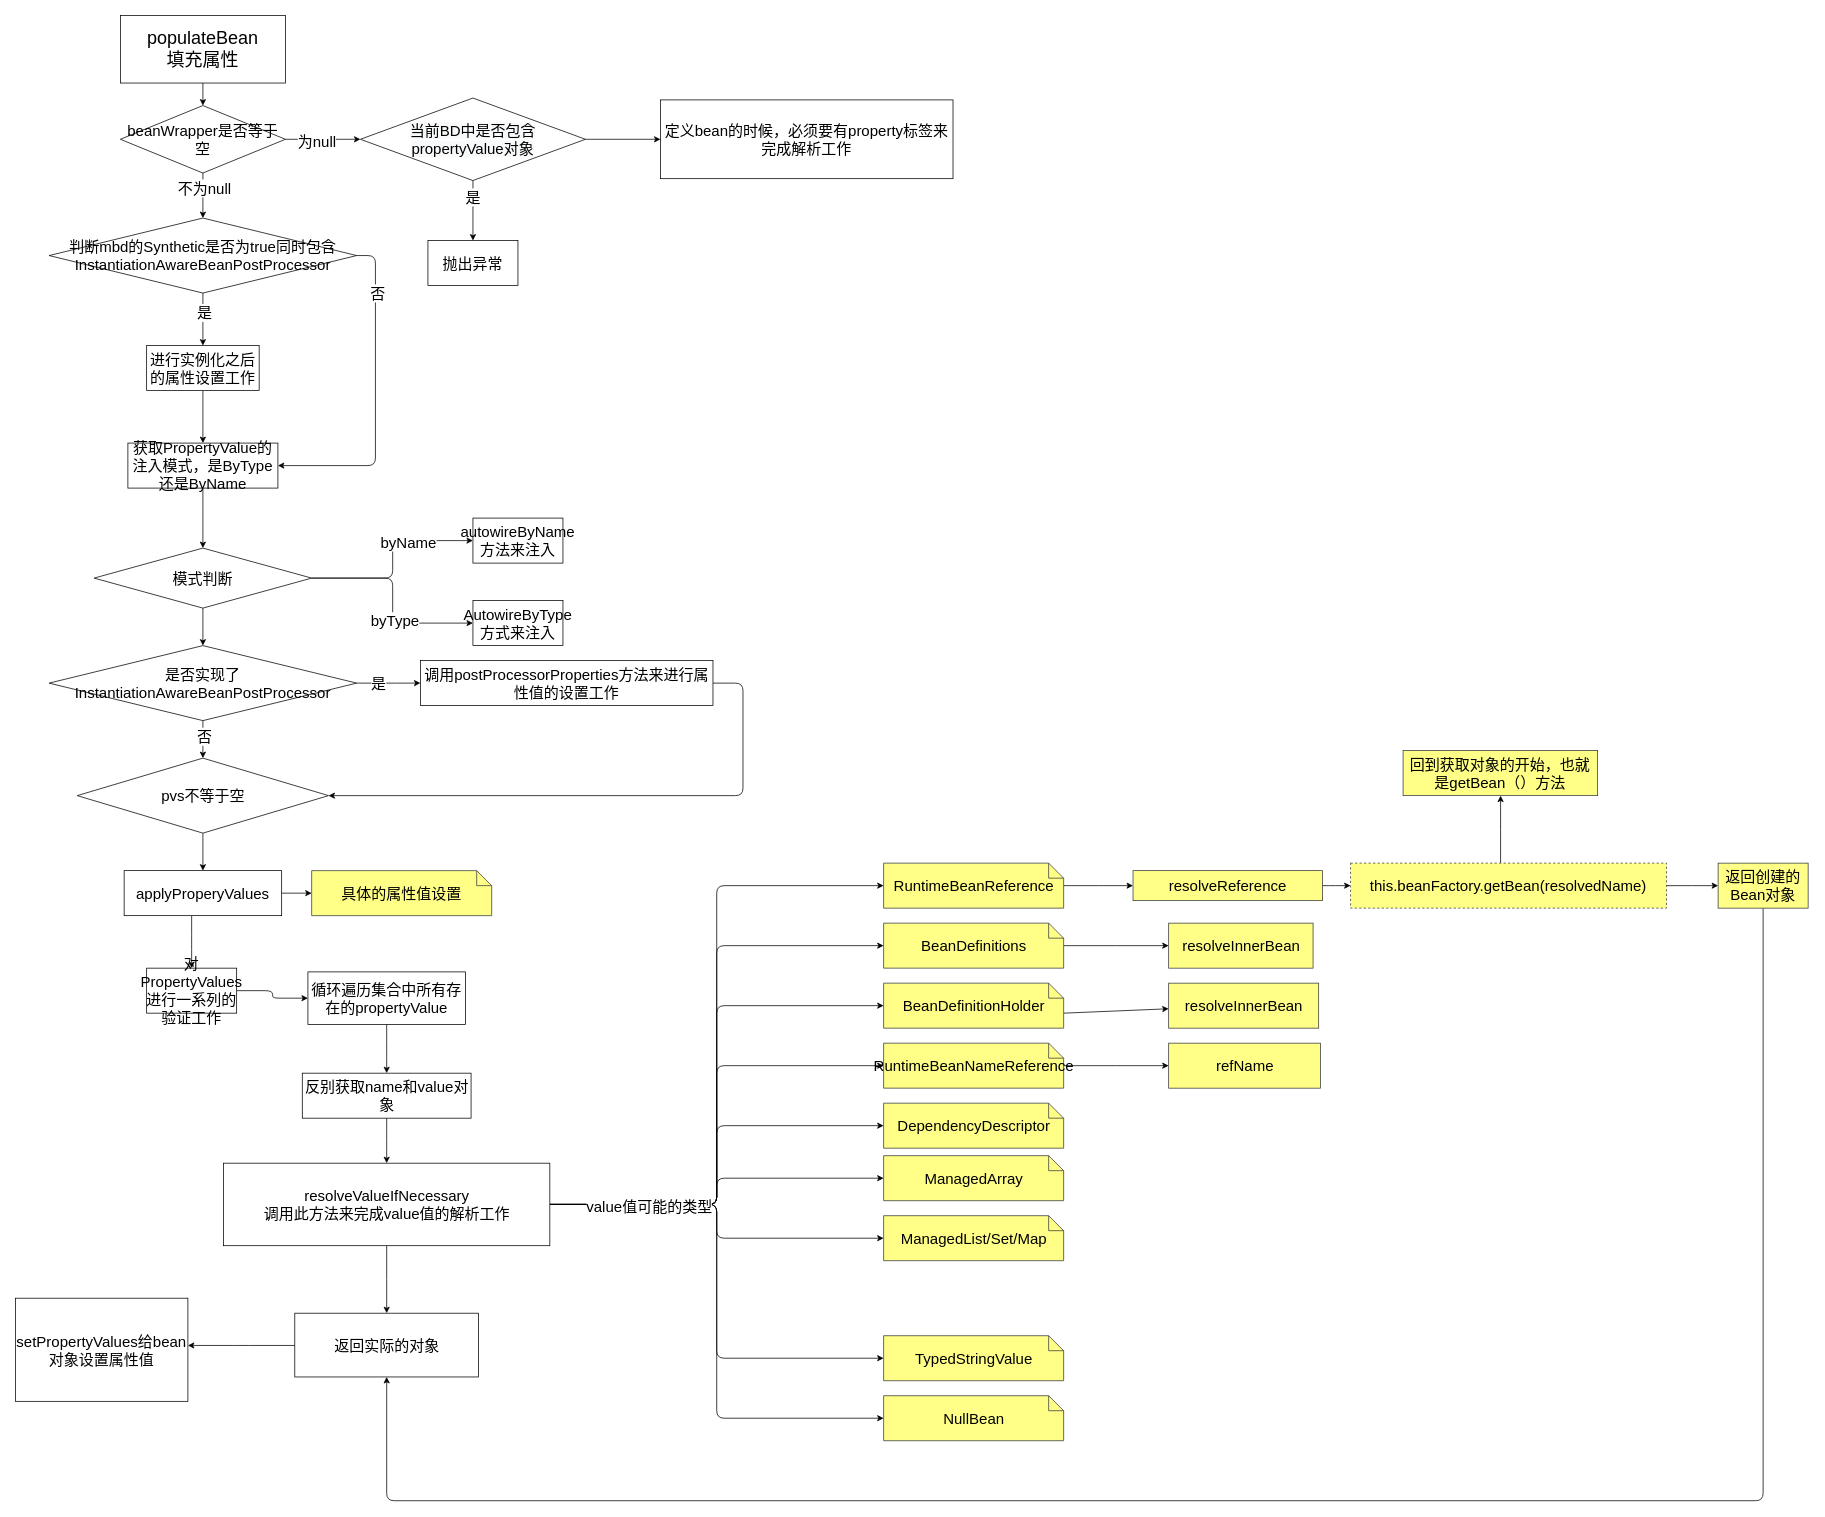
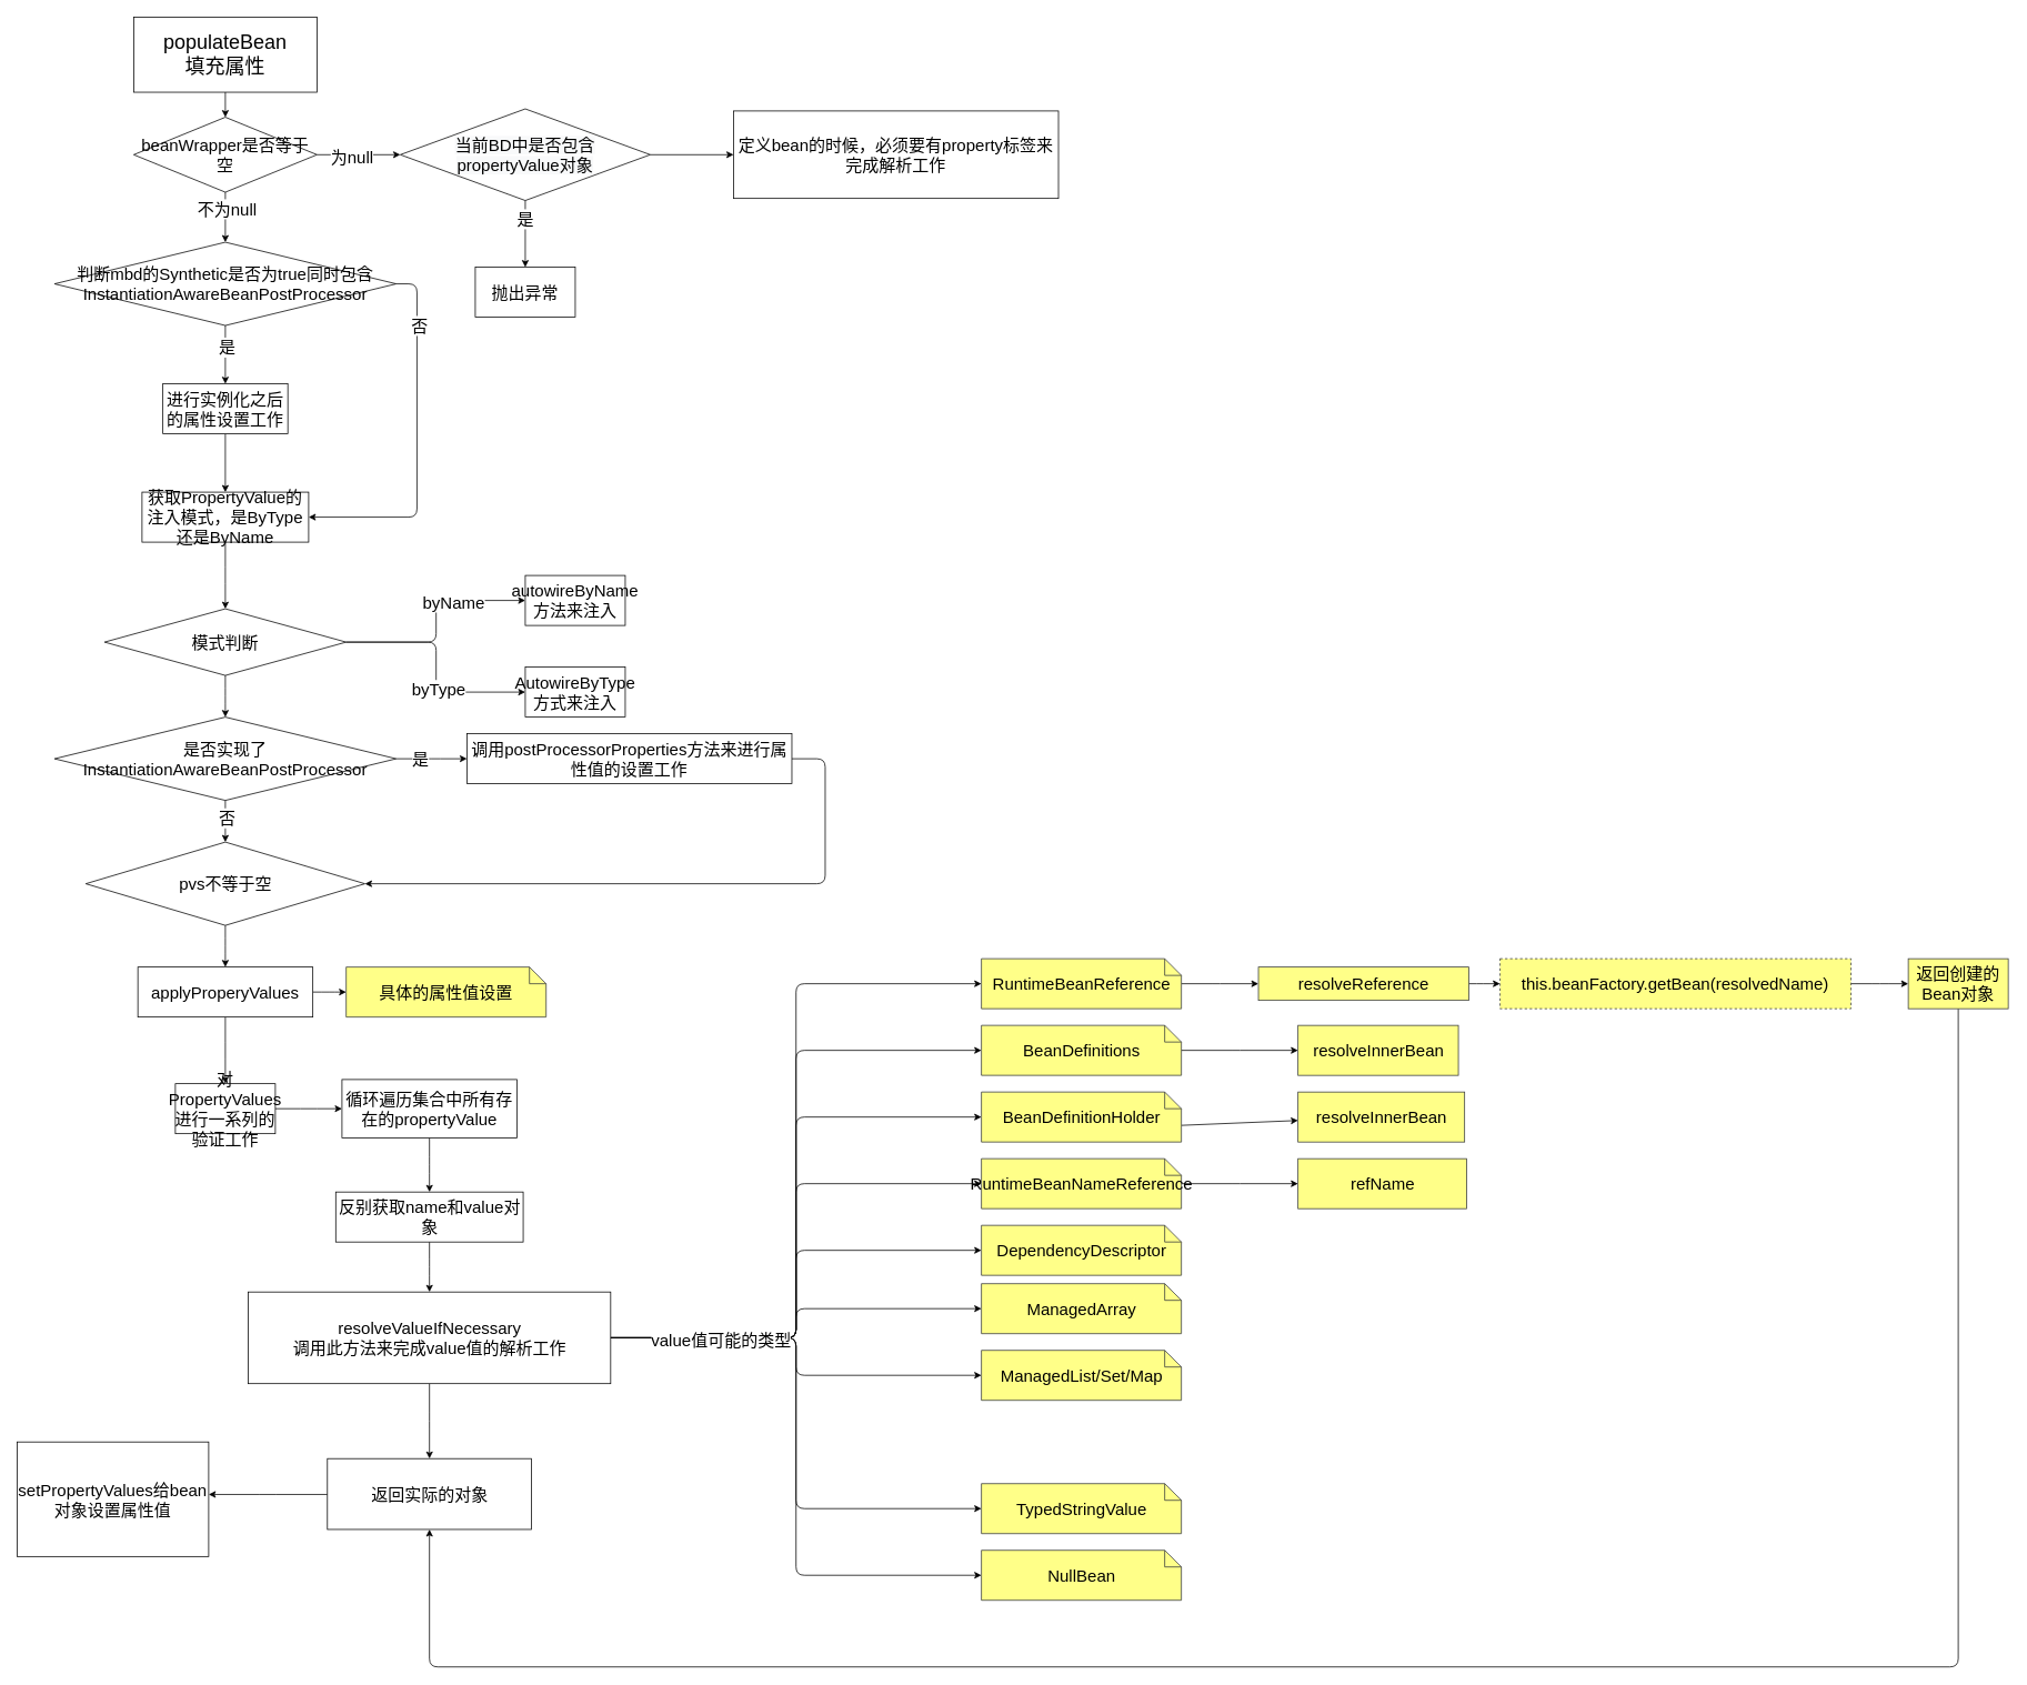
- <mxCell id="83" value="回到获取对象的开始，也就是getBean（）方法" style="whiteSpace=wrap;html=1;fontSize=20;fillColor=#ffff88;strokeColor=#36393d;fontColor=#000000;" parent="1" vertex="1"><mxGeometry x="1870" y="1000" width="259.38" height="60" as="geometry" /></mxCell>
- <mxCell id="80" value="" style="edgeStyle=elbowEdgeStyle;html=1;fontSize=20;fontColor=#000000;" parent="1" source="82" target="83" edge="1"><mxGeometry relative="1" as="geometry" /></mxCell>
- <mxCell id="46" value="对PropertyValues进行一系列的验证工作" style="whiteSpace=wrap;html=1;fontSize=20;" parent="1" vertex="1"><mxGeometry x="195" y="1290" width="120" height="60" as="geometry" /></mxCell>
+ <mxCell id="46" value="对PropertyValues进行一系列的验证工作" style="whiteSpace=wrap;html=1;fontSize=20;" parent="1" vertex="1"><mxGeometry x="210" y="1300" width="120" height="60" as="geometry" /></mxCell>
